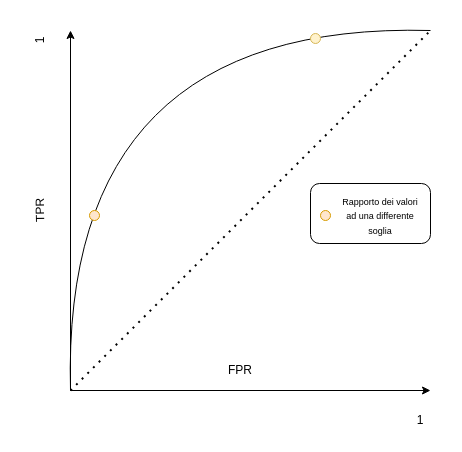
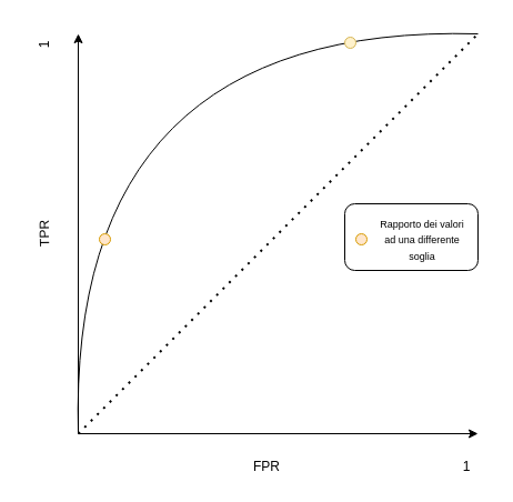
- <mxCell id="9" value="FPR" style="text;html=1;strokeColor=none;fillColor=none;align=center;verticalAlign=middle;whiteSpace=wrap;rounded=0;" vertex="1" parent="1"><mxGeometry x="220" y="360" width="40" height="20" as="geometry" /></mxCell>
+ <mxCell id="9" value="FPR" style="text;html=1;strokeColor=none;fillColor=none;align=center;verticalAlign=middle;whiteSpace=wrap;rounded=0;" vertex="1" parent="1"><mxGeometry x="220" y="410" width="40" height="20" as="geometry" /></mxCell>
